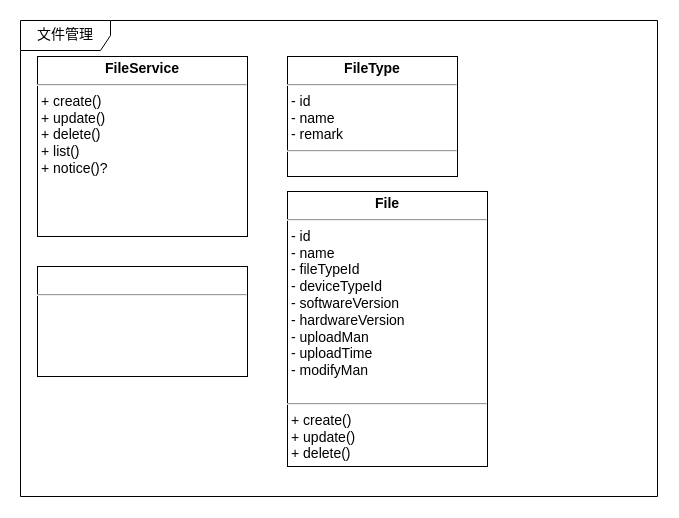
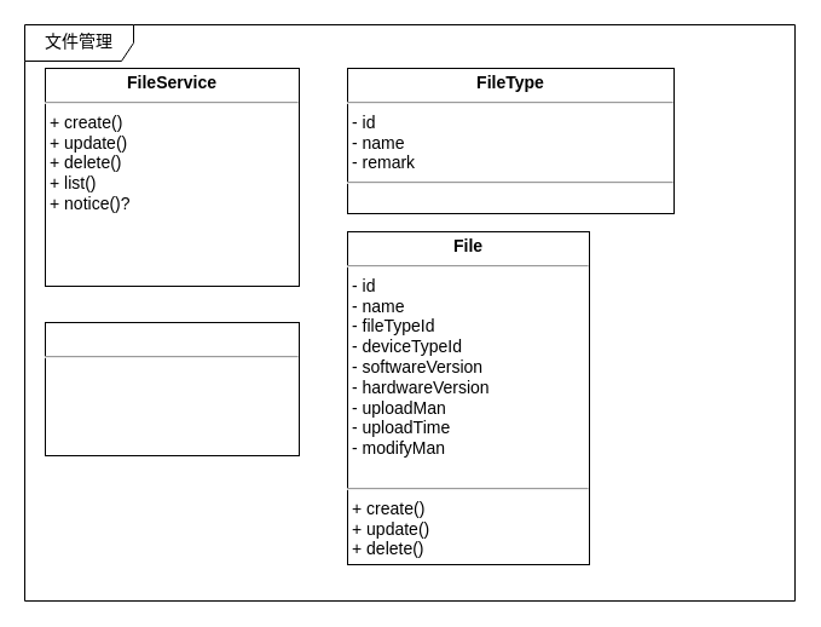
- <mxCell id="6" value="&lt;p style=&quot;margin: 4px 0px 0px ; text-align: center ; font-size: 14px&quot;&gt;&lt;b&gt;FileType&lt;/b&gt;&lt;br&gt;&lt;/p&gt;&lt;hr style=&quot;font-size: 14px&quot;&gt;&lt;p style=&quot;margin: 0px 0px 0px 4px ; font-size: 14px&quot;&gt;- id&lt;/p&gt;&lt;p style=&quot;margin: 0px 0px 0px 4px ; font-size: 14px&quot;&gt;- name&lt;/p&gt;&lt;p style=&quot;margin: 0px 0px 0px 4px ; font-size: 14px&quot;&gt;- remark&lt;/p&gt;&lt;hr style=&quot;font-size: 14px&quot;&gt;&lt;p style=&quot;margin: 0px 0px 0px 4px ; font-size: 14px&quot;&gt;&lt;br&gt;&lt;/p&gt;" style="verticalAlign=top;align=left;overflow=fill;fontSize=14;fontFamily=Helvetica;html=1;" vertex="1" parent="1"><mxGeometry x="287" y="56" width="170" height="120" as="geometry" /></mxCell>
+ <mxCell id="6" value="&lt;p style=&quot;margin: 4px 0px 0px ; text-align: center ; font-size: 14px&quot;&gt;&lt;b&gt;FileType&lt;/b&gt;&lt;br&gt;&lt;/p&gt;&lt;hr style=&quot;font-size: 14px&quot;&gt;&lt;p style=&quot;margin: 0px 0px 0px 4px ; font-size: 14px&quot;&gt;- id&lt;/p&gt;&lt;p style=&quot;margin: 0px 0px 0px 4px ; font-size: 14px&quot;&gt;- name&lt;/p&gt;&lt;p style=&quot;margin: 0px 0px 0px 4px ; font-size: 14px&quot;&gt;- remark&lt;/p&gt;&lt;hr style=&quot;font-size: 14px&quot;&gt;&lt;p style=&quot;margin: 0px 0px 0px 4px ; font-size: 14px&quot;&gt;&lt;br&gt;&lt;/p&gt;" style="verticalAlign=top;align=left;overflow=fill;fontSize=14;fontFamily=Helvetica;html=1;" vertex="1" parent="1"><mxGeometry x="287" y="56" width="270" height="120" as="geometry" /></mxCell>
